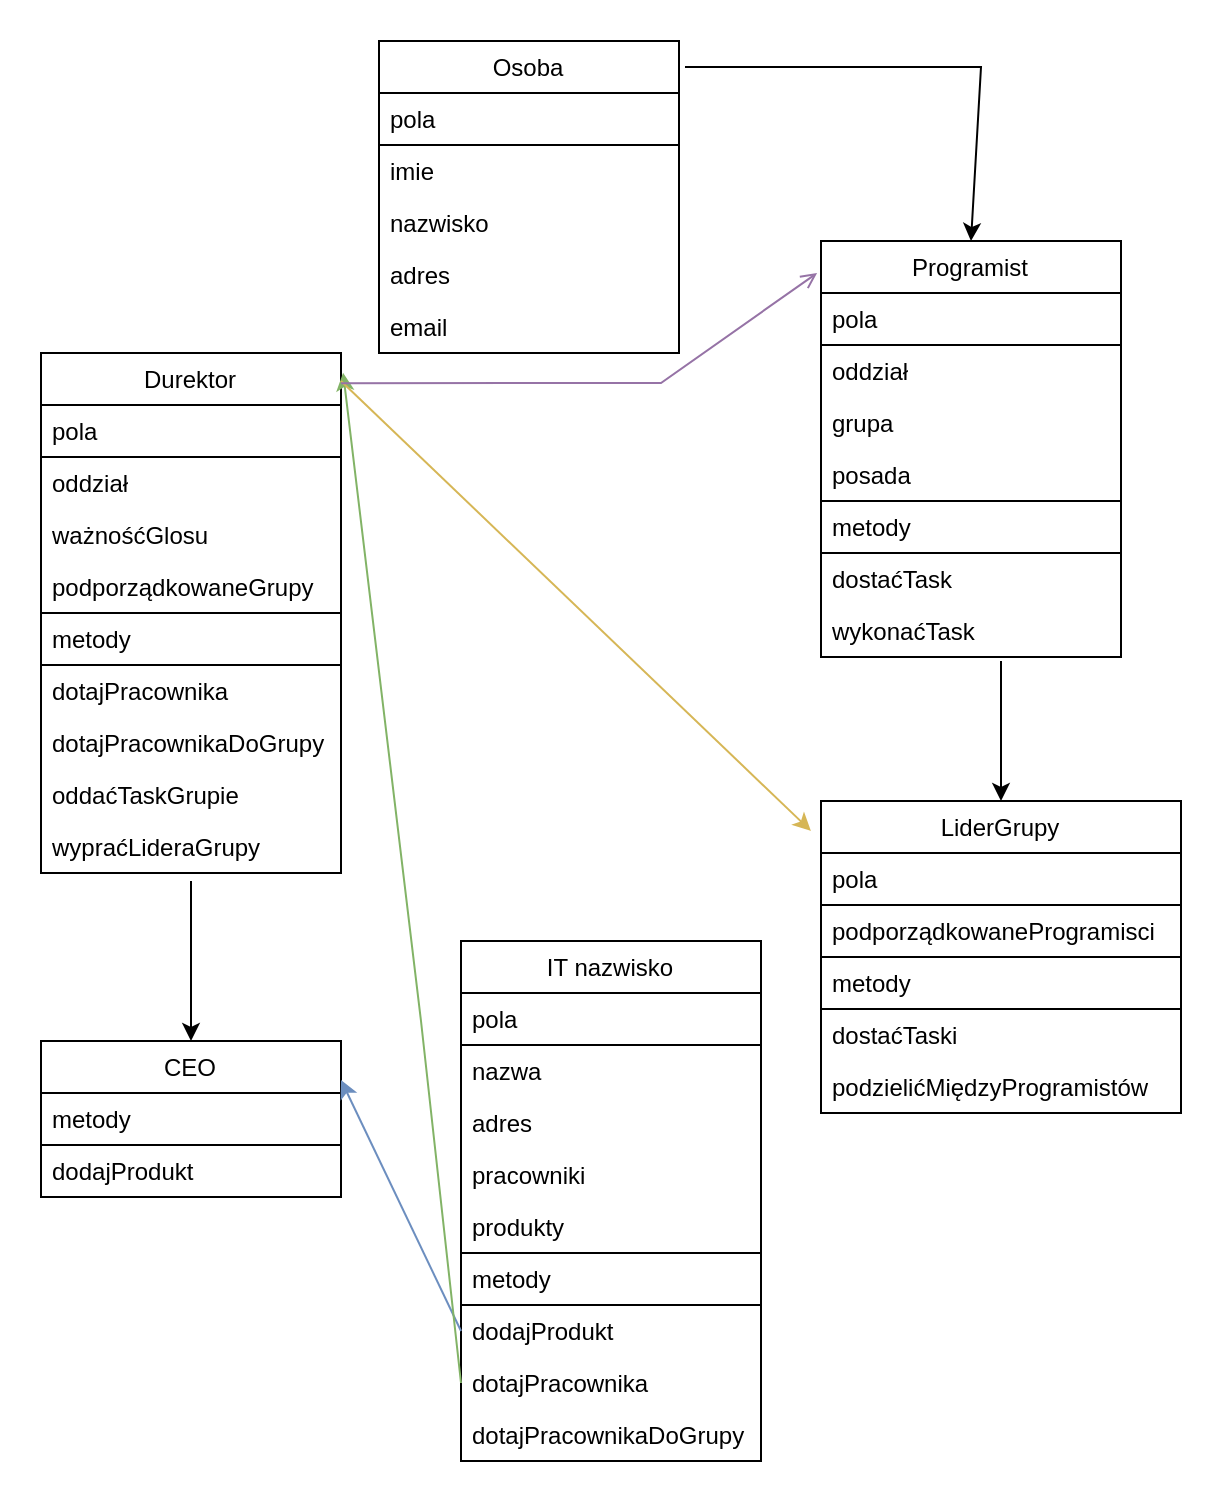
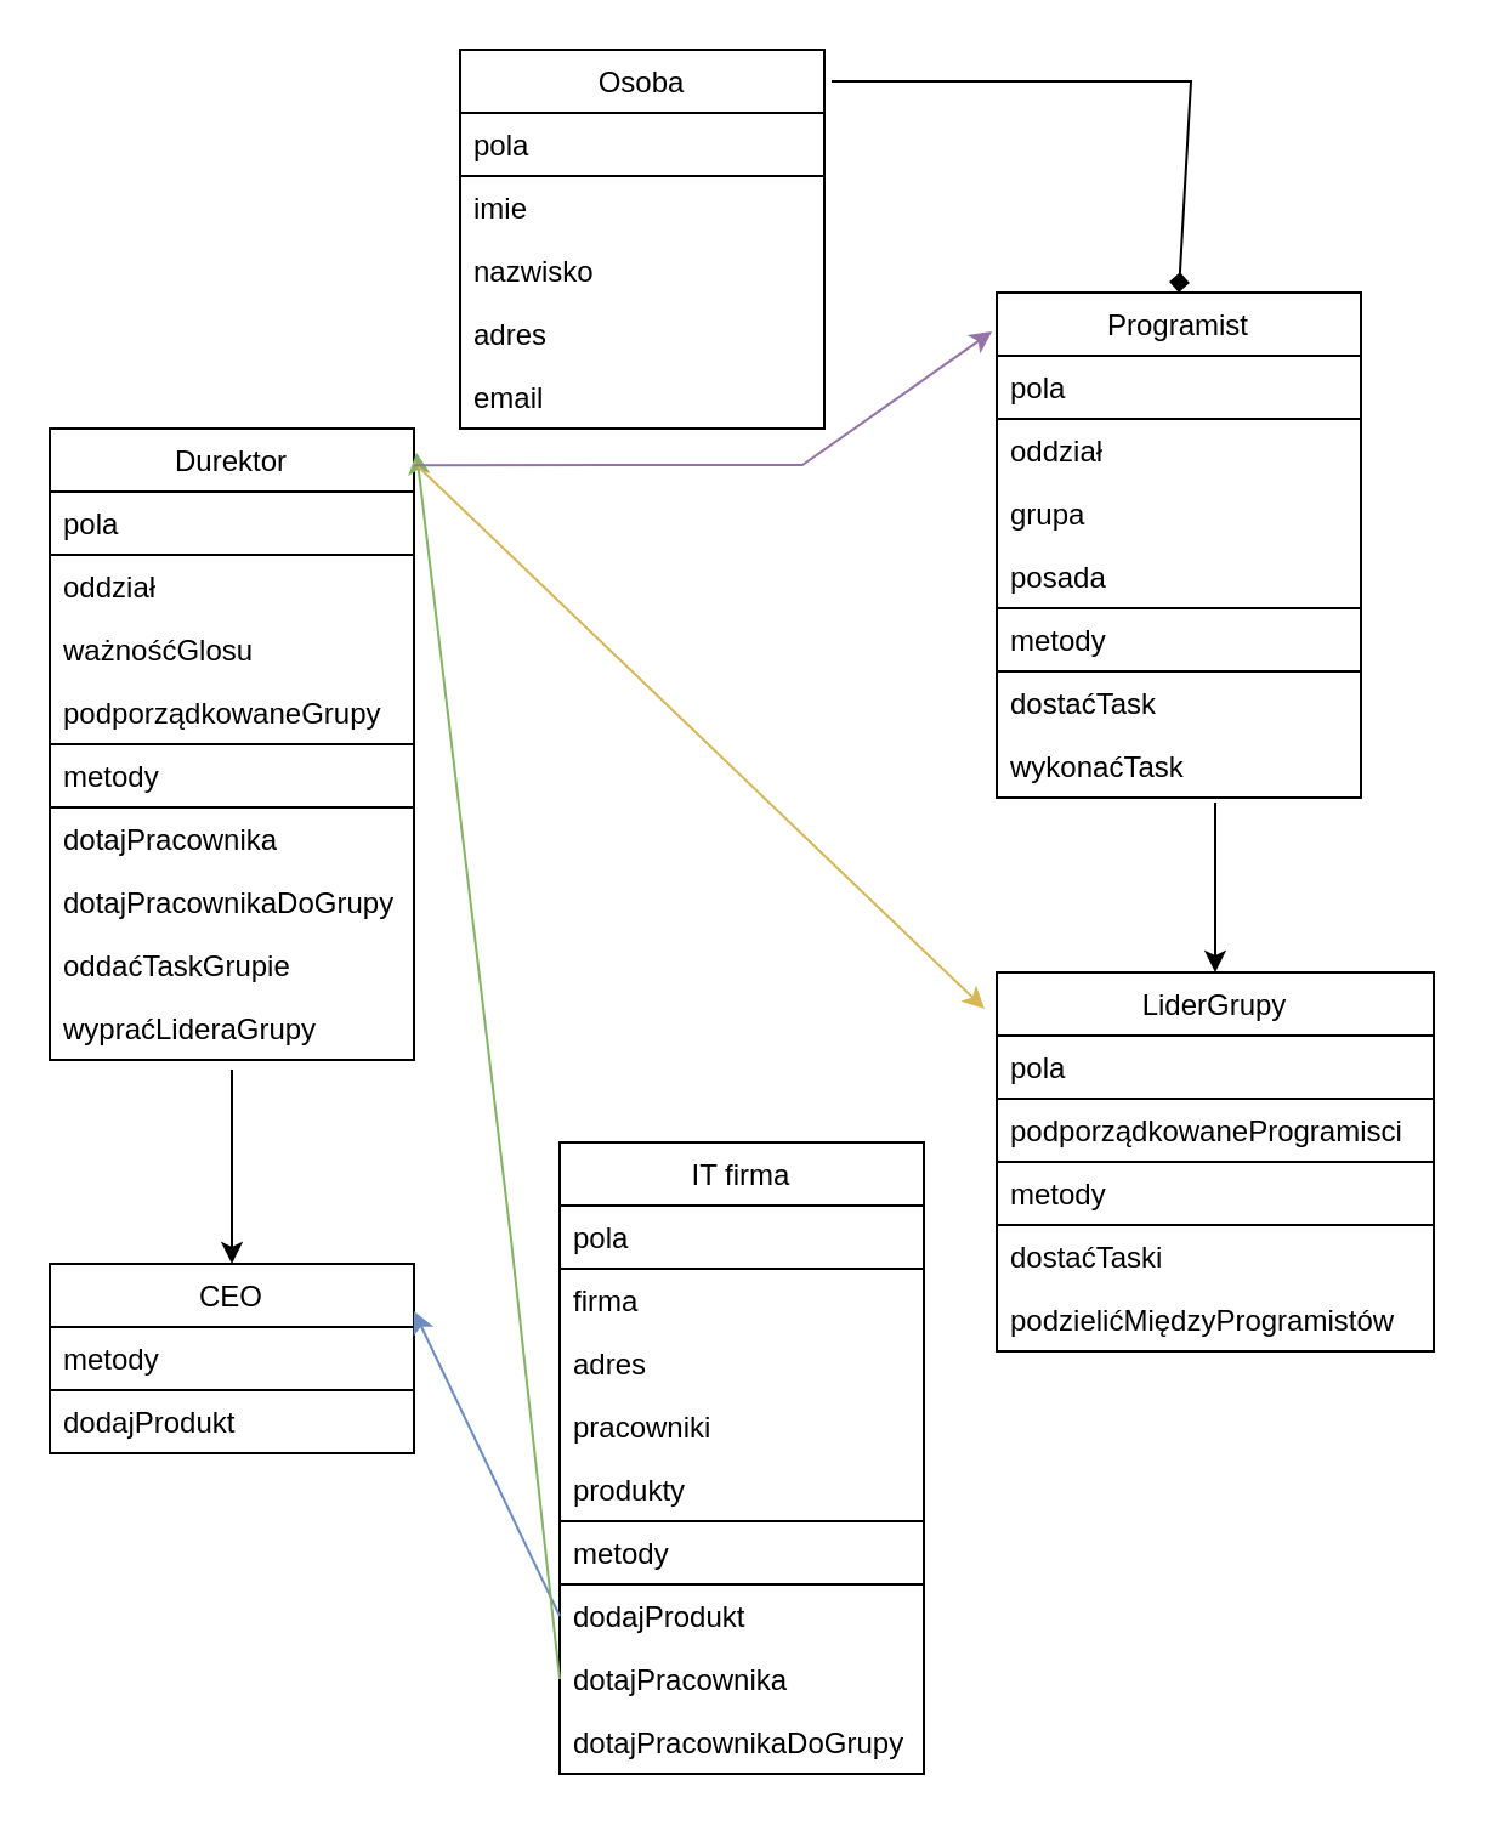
- <mxCell id="36" value="" style="endArrow=classic;html=1;rounded=0;exitX=1.02;exitY=0.083;exitDx=0;exitDy=0;exitPerimeter=0;entryX=0.5;entryY=0;entryDx=0;entryDy=0;" edge="1" parent="1" source="12" target="28"><mxGeometry width="50" height="50" relative="1" as="geometry"><mxPoint x="240" y="420" as="sourcePoint" /><mxPoint x="172" y="230" as="targetPoint" /><Array as="points"><mxPoint x="490" y="33" /></Array></mxGeometry></mxCell>
+ <mxCell id="36" value="" style="endArrow=diamond;html=1;rounded=0;exitX=1.02;exitY=0.083;exitDx=0;exitDy=0;exitPerimeter=0;entryX=0.5;entryY=0;entryDx=0;entryDy=0;" edge="1" parent="1" source="12" target="28"><mxGeometry width="50" height="50" relative="1" as="geometry"><mxPoint x="240" y="420" as="sourcePoint" /><mxPoint x="172" y="230" as="targetPoint" /><Array as="points"><mxPoint x="490" y="33" /></Array></mxGeometry></mxCell>
- <mxCell id="51" value="" style="endArrow=open;html=1;rounded=0;exitX=1;exitY=0.058;exitDx=0;exitDy=0;exitPerimeter=0;entryX=-0.013;entryY=0.077;entryDx=0;entryDy=0;entryPerimeter=0;fillColor=#e1d5e7;strokeColor=#9673a6;" edge="1" parent="1" source="18" target="28"><mxGeometry width="50" height="50" relative="1" as="geometry"><mxPoint x="240" y="420" as="sourcePoint" /><mxPoint x="290" y="370" as="targetPoint" /><Array as="points"><mxPoint x="330" y="191" /></Array></mxGeometry></mxCell>
+ <mxCell id="51" value="" style="endArrow=classic;html=1;rounded=0;exitX=1;exitY=0.058;exitDx=0;exitDy=0;exitPerimeter=0;entryX=-0.013;entryY=0.077;entryDx=0;entryDy=0;entryPerimeter=0;fillColor=#e1d5e7;strokeColor=#9673a6;" edge="1" parent="1" source="18" target="28"><mxGeometry width="50" height="50" relative="1" as="geometry"><mxPoint x="240" y="420" as="sourcePoint" /><mxPoint x="290" y="370" as="targetPoint" /><Array as="points"><mxPoint x="330" y="191" /></Array></mxGeometry></mxCell>
- <mxCell id="2" value="IT nazwisko" style="swimlane;fontStyle=0;childLayout=stackLayout;horizontal=1;startSize=26;fillColor=none;horizontalStack=0;resizeParent=1;resizeParentMax=0;resizeLast=0;collapsible=1;marginBottom=0;" vertex="1" parent="1"><mxGeometry x="230" y="470" width="150" height="260" as="geometry" /></mxCell>
+ <mxCell id="2" value="IT firma" style="swimlane;fontStyle=0;childLayout=stackLayout;horizontal=1;startSize=26;fillColor=none;horizontalStack=0;resizeParent=1;resizeParentMax=0;resizeLast=0;collapsible=1;marginBottom=0;" vertex="1" parent="1"><mxGeometry x="230" y="470" width="150" height="260" as="geometry" /></mxCell>
- <mxCell id="4" value="nazwa" style="text;strokeColor=none;fillColor=none;align=left;verticalAlign=top;spacingLeft=4;spacingRight=4;overflow=hidden;rotatable=0;points=[[0,0.5],[1,0.5]];portConstraint=eastwest;" vertex="1" parent="2"><mxGeometry y="52" width="150" height="26" as="geometry" /></mxCell>
+ <mxCell id="4" value="firma" style="text;strokeColor=none;fillColor=none;align=left;verticalAlign=top;spacingLeft=4;spacingRight=4;overflow=hidden;rotatable=0;points=[[0,0.5],[1,0.5]];portConstraint=eastwest;" vertex="1" parent="2"><mxGeometry y="52" width="150" height="26" as="geometry" /></mxCell>
